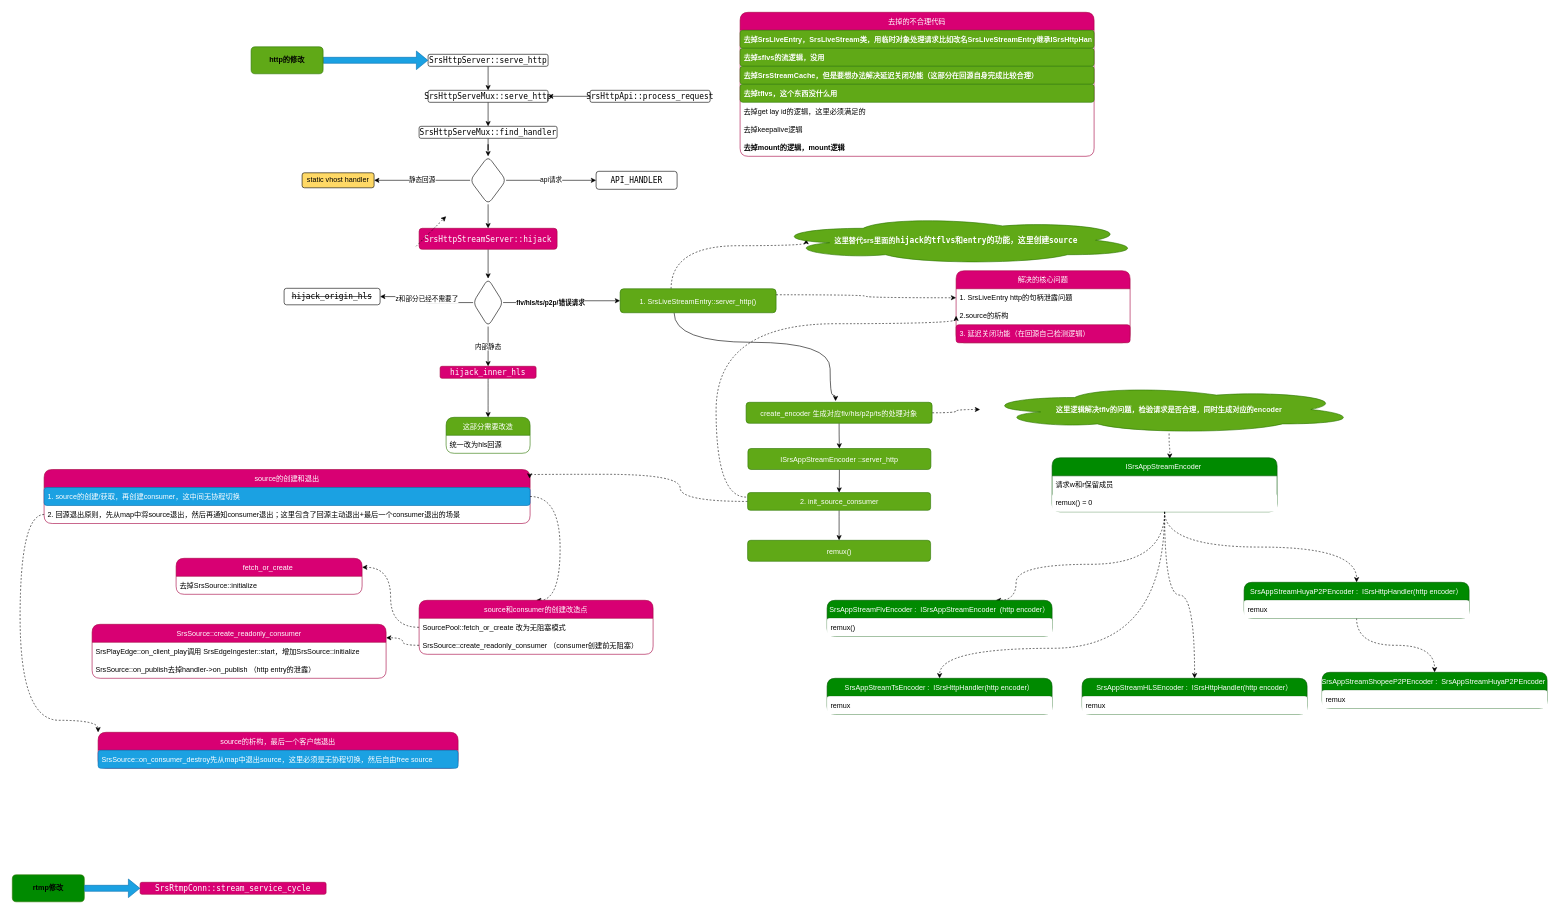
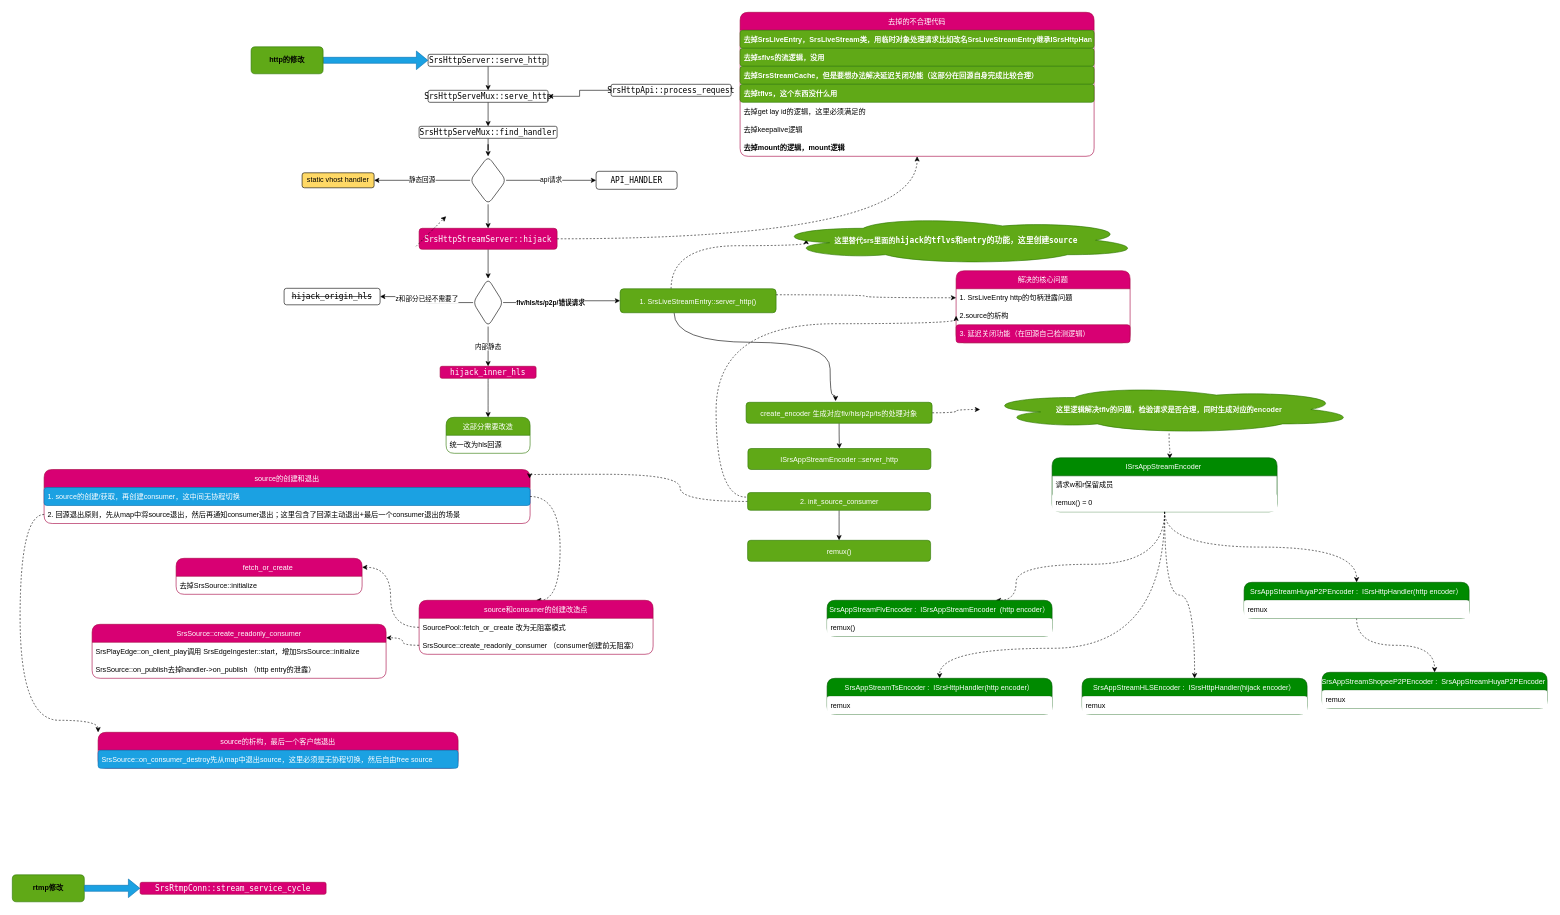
- <mxCell id="5" value="&lt;pre style=&quot;font-family: &amp;quot;jetbrains mono&amp;quot;, monospace; font-size: 9.8pt;&quot;&gt;&lt;pre style=&quot;font-family: &amp;quot;jetbrains mono&amp;quot; , monospace ; font-size: 9.8pt&quot;&gt;&lt;span style=&quot;&quot;&gt;SrsHttpApi&lt;/span&gt;::&lt;span style=&quot;&quot;&gt;process_request&lt;/span&gt;&lt;/pre&gt;&lt;/pre&gt;" style="rounded=1;whiteSpace=wrap;html=1;fontSize=12;glass=0;strokeWidth=1;shadow=0;fontColor=#000000;labelBackgroundColor=none;" parent="1" vertex="1"><mxGeometry x="983" y="150" width="200" height="20" as="geometry" /></mxCell>
+ <mxCell id="5" value="&lt;pre style=&quot;font-family: &amp;quot;jetbrains mono&amp;quot;, monospace; font-size: 9.8pt;&quot;&gt;&lt;pre style=&quot;font-family: &amp;quot;jetbrains mono&amp;quot; , monospace ; font-size: 9.8pt&quot;&gt;&lt;span style=&quot;&quot;&gt;SrsHttpApi&lt;/span&gt;::&lt;span style=&quot;&quot;&gt;process_request&lt;/span&gt;&lt;/pre&gt;&lt;/pre&gt;" style="rounded=1;whiteSpace=wrap;html=1;fontSize=12;glass=0;strokeWidth=1;shadow=0;fontColor=#000000;labelBackgroundColor=none;" parent="1" vertex="1"><mxGeometry x="1018" y="140" width="200" height="20" as="geometry" /></mxCell>
+ <mxCell id="73" value="" style="edgeStyle=orthogonalEdgeStyle;curved=1;rounded=0;orthogonalLoop=1;jettySize=auto;html=1;dashed=1;fontColor=#000000;exitX=1;exitY=0.5;exitDx=0;exitDy=0;" parent="1" source="19" target="26" edge="1"><mxGeometry relative="1" as="geometry" /></mxCell>
- <mxCell id="54" value="" style="edgeStyle=orthogonalEdgeStyle;curved=1;rounded=0;orthogonalLoop=1;jettySize=auto;html=1;fontColor=#000000;" parent="1" source="55" target="71" edge="1"><mxGeometry relative="1" as="geometry" /></mxCell>
- <mxCell id="62" value="SrsAppStreamHLSEncoder :  ISrsHttpHandler(http encoder）" style="swimlane;fontStyle=0;childLayout=stackLayout;horizontal=1;startSize=30;horizontalStack=0;resizeParent=1;resizeParentMax=0;resizeLast=0;collapsible=1;marginBottom=0;rounded=1;shadow=0;glass=0;labelBackgroundColor=none;labelBorderColor=none;fontColor=#ffffff;strokeColor=#005700;fillColor=#008a00;" parent="1" vertex="1"><mxGeometry x="1803" y="1130" width="375" height="60" as="geometry" /></mxCell>
+ <mxCell id="62" value="SrsAppStreamHLSEncoder :  ISrsHttpHandler(hijack encoder）" style="swimlane;fontStyle=0;childLayout=stackLayout;horizontal=1;startSize=30;horizontalStack=0;resizeParent=1;resizeParentMax=0;resizeLast=0;collapsible=1;marginBottom=0;rounded=1;shadow=0;glass=0;labelBackgroundColor=none;labelBorderColor=none;fontColor=#ffffff;strokeColor=#005700;fillColor=#008a00;" parent="1" vertex="1"><mxGeometry x="1803" y="1130" width="375" height="60" as="geometry" /></mxCell>
- <mxCell id="97" value="&lt;b&gt;&lt;font color=&quot;#000000&quot;&gt;rtmp修改&lt;/font&gt;&lt;/b&gt;" style="rounded=1;whiteSpace=wrap;html=1;shadow=0;glass=0;labelBackgroundColor=none;labelBorderColor=none;fontColor=#ffffff;strokeColor=#2D7600;fillColor=#008a00;" parent="1" vertex="1"><mxGeometry x="20" y="1457.5" width="120" height="45" as="geometry" /></mxCell>
+ <mxCell id="97" value="&lt;b&gt;&lt;font color=&quot;#000000&quot;&gt;rtmp修改&lt;/font&gt;&lt;/b&gt;" style="rounded=1;whiteSpace=wrap;html=1;shadow=0;glass=0;labelBackgroundColor=none;labelBorderColor=none;fontColor=#ffffff;strokeColor=#2D7600;fillColor=#60a917;" parent="1" vertex="1"><mxGeometry x="20" y="1457.5" width="120" height="45" as="geometry" /></mxCell>
